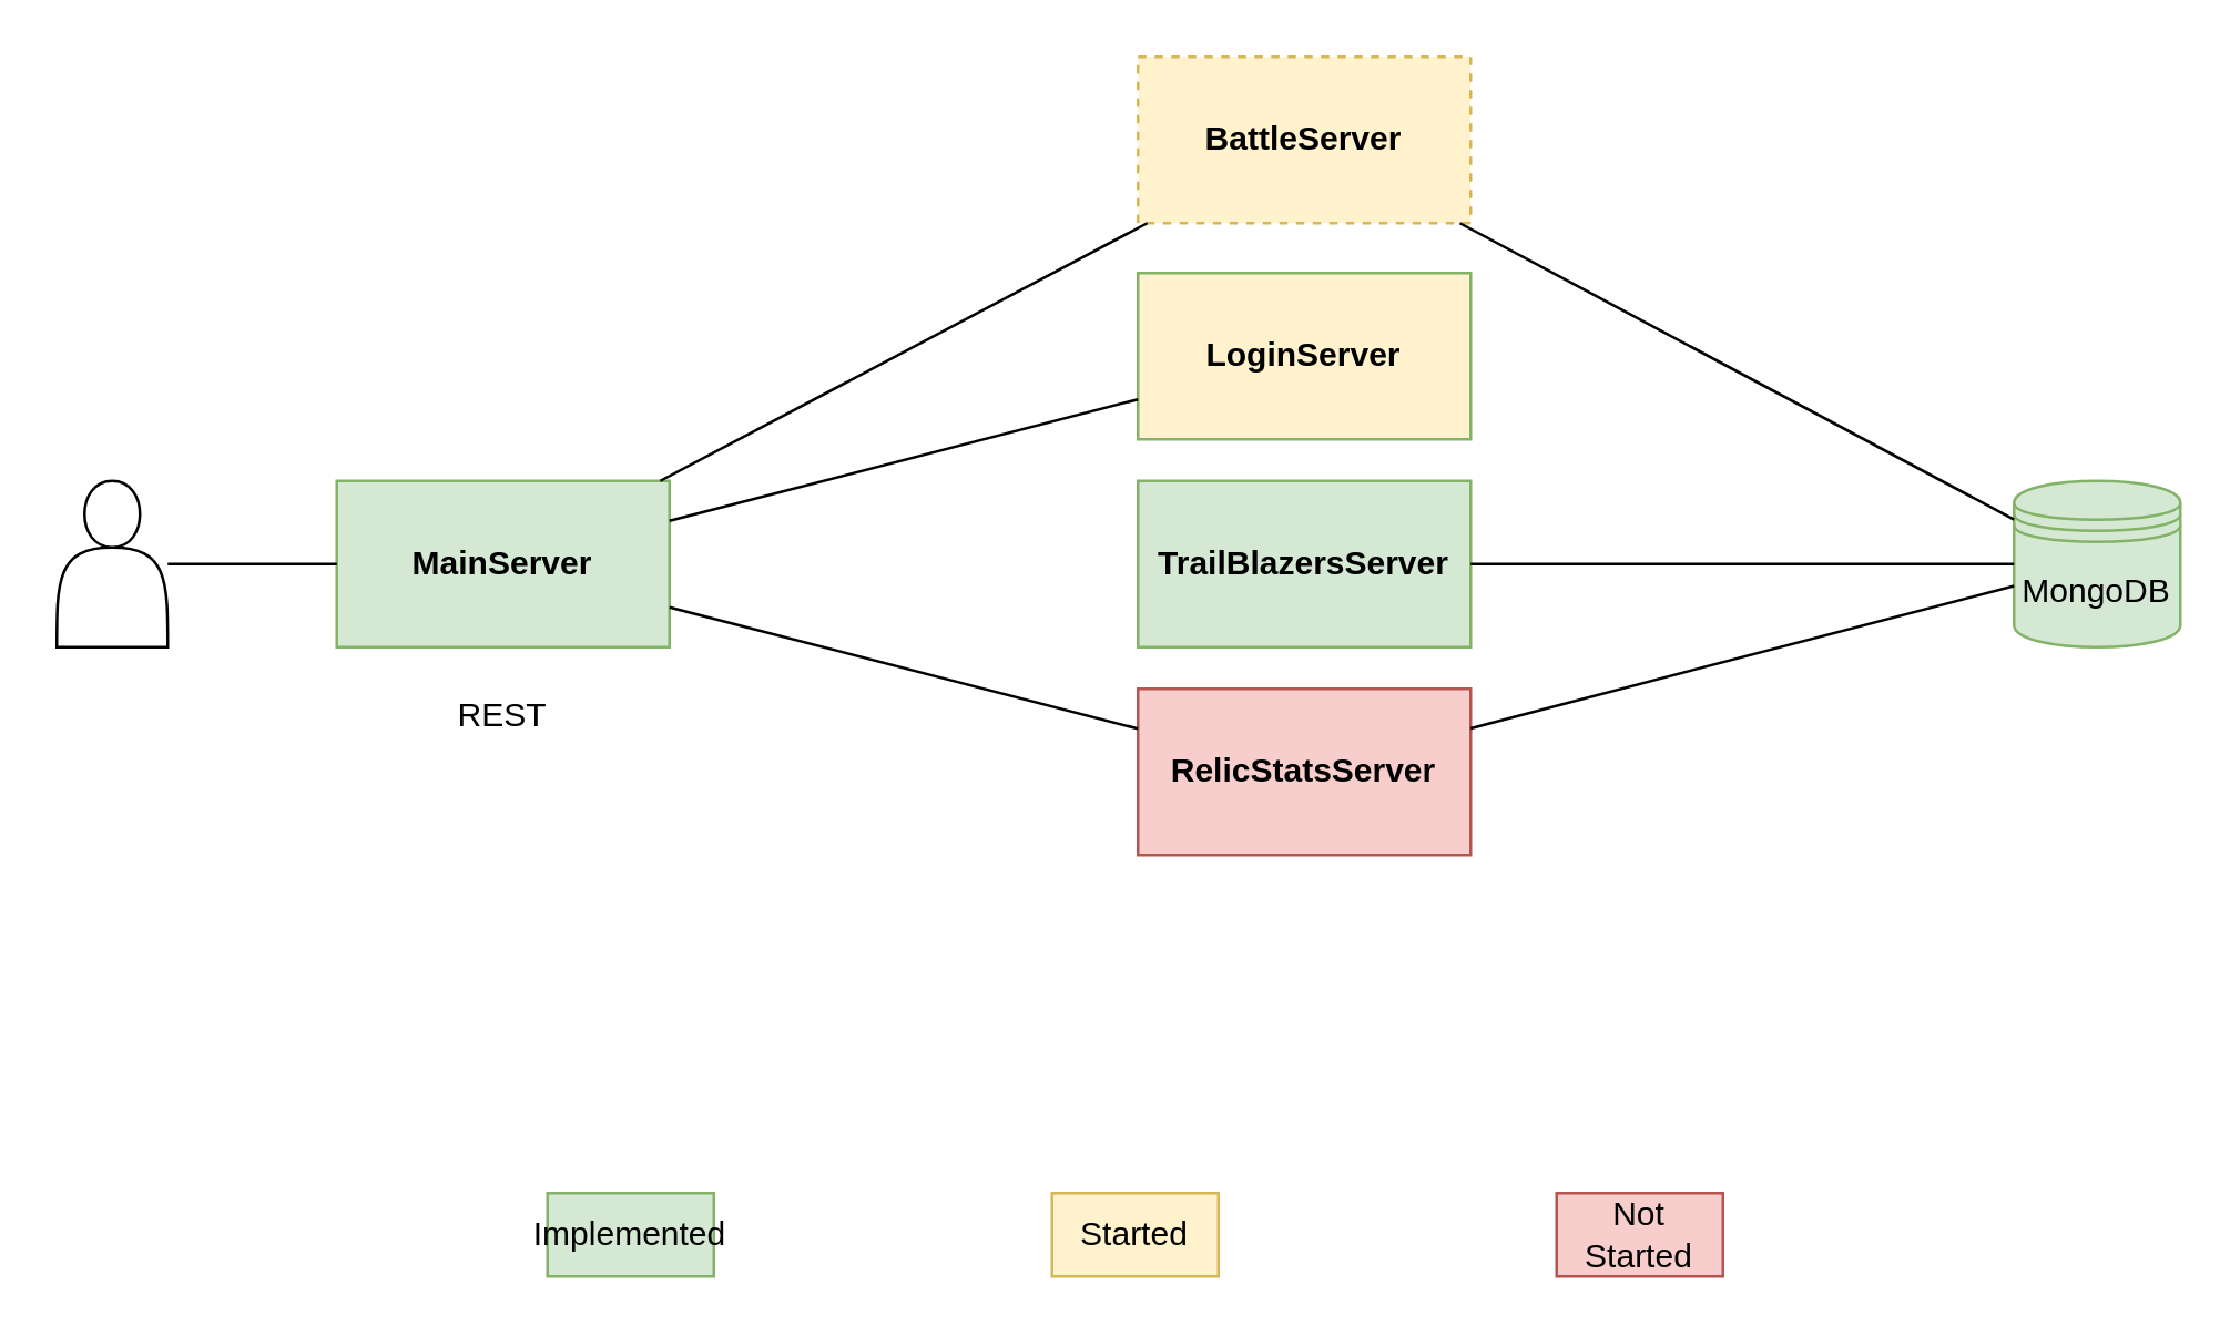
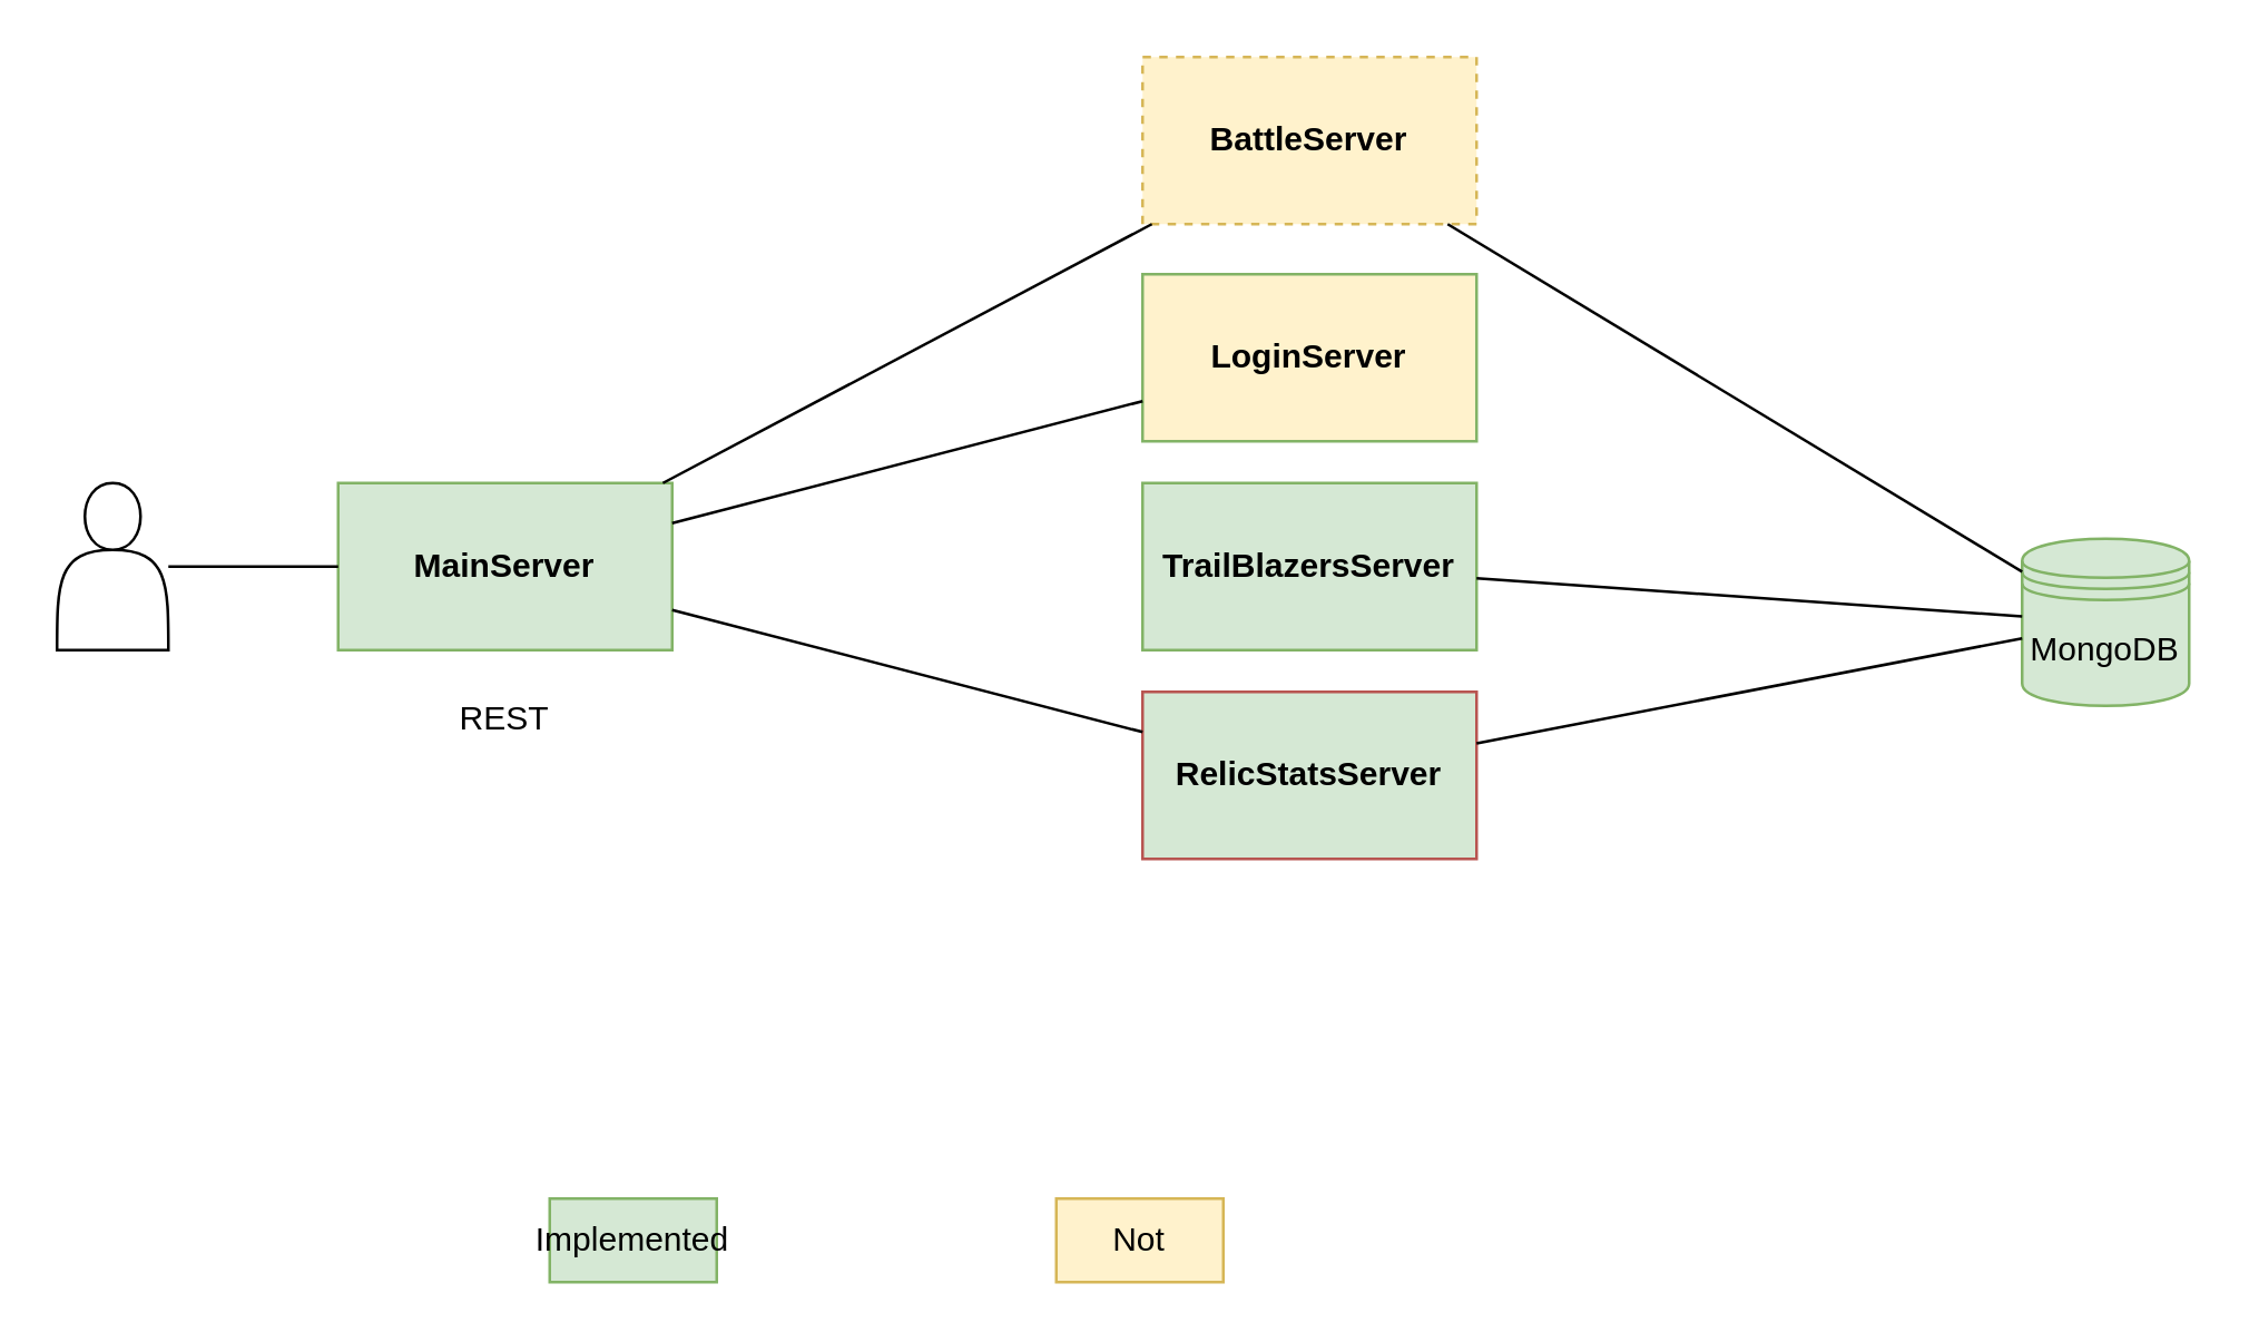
- <mxCell id="7" value="MongoDB" style="shape=datastore;whiteSpace=wrap;html=1;fillColor=#d5e8d4;strokeColor=#82b366;" vertex="1" parent="1"><mxGeometry x="726" y="173" width="60" height="60" as="geometry" /></mxCell>
+ <mxCell id="7" value="MongoDB" style="shape=datastore;whiteSpace=wrap;html=1;fillColor=#d5e8d4;strokeColor=#82b366;" vertex="1" parent="1"><mxGeometry x="726" y="193" width="60" height="60" as="geometry" /></mxCell>
- <mxCell id="3" value="&lt;p&gt;&lt;font face=&quot;Helvetica&quot;&gt;&lt;b&gt;Relic&lt;span style=&quot;background-color: transparent;&quot;&gt;Stats&lt;/span&gt;&lt;span style=&quot;background-color: transparent;&quot;&gt;Server&lt;/span&gt;&lt;/b&gt;&lt;/font&gt;&lt;/p&gt;" style="whiteSpace=wrap;html=1;align=center;treeFolding=1;treeMoving=1;newEdgeStyle={&quot;edgeStyle&quot;:&quot;elbowEdgeStyle&quot;,&quot;startArrow&quot;:&quot;none&quot;,&quot;endArrow&quot;:&quot;none&quot;};fillColor=#f8cecc;strokeColor=#b85450;" vertex="1" parent="1"><mxGeometry x="410" y="248" width="120" height="60" as="geometry" /></mxCell>
+ <mxCell id="3" value="&lt;p&gt;&lt;font face=&quot;Helvetica&quot;&gt;&lt;b&gt;Relic&lt;span style=&quot;background-color: transparent;&quot;&gt;Stats&lt;/span&gt;&lt;span style=&quot;background-color: transparent;&quot;&gt;Server&lt;/span&gt;&lt;/b&gt;&lt;/font&gt;&lt;/p&gt;" style="whiteSpace=wrap;html=1;align=center;treeFolding=1;treeMoving=1;newEdgeStyle={&quot;edgeStyle&quot;:&quot;elbowEdgeStyle&quot;,&quot;startArrow&quot;:&quot;none&quot;,&quot;endArrow&quot;:&quot;none&quot;};fillColor=#d5e8d4;strokeColor=#b85450;" vertex="1" parent="1"><mxGeometry x="410" y="248" width="120" height="60" as="geometry" /></mxCell>
- <mxCell id="18" value="Started" style="text;html=1;align=center;verticalAlign=middle;whiteSpace=wrap;rounded=0;fillColor=#fff2cc;strokeColor=#d6b656;" vertex="1" parent="1"><mxGeometry x="379" y="430" width="60" height="30" as="geometry" /></mxCell>
+ <mxCell id="18" value="Not" style="text;html=1;align=center;verticalAlign=middle;whiteSpace=wrap;rounded=0;fillColor=#fff2cc;strokeColor=#d6b656;" vertex="1" parent="1"><mxGeometry x="379" y="430" width="60" height="30" as="geometry" /></mxCell>
- <mxCell id="19" value="Not Started" style="text;html=1;align=center;verticalAlign=middle;whiteSpace=wrap;rounded=0;fillColor=#f8cecc;strokeColor=#b85450;" vertex="1" parent="1"><mxGeometry x="561" y="430" width="60" height="30" as="geometry" /></mxCell>
